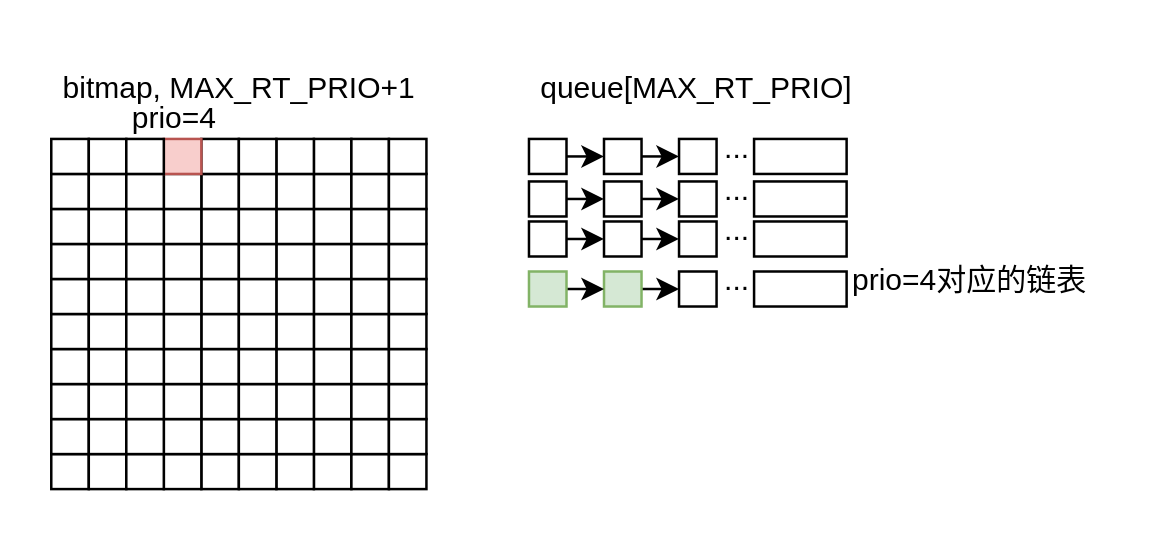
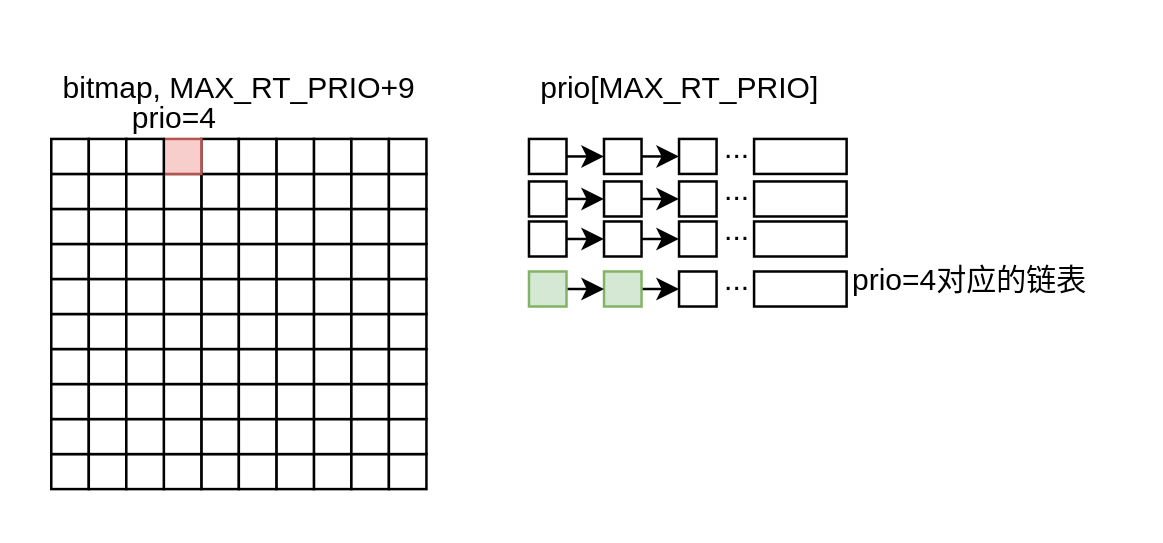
- <mxCell id="133" value="bitmap, MAX_RT_PRIO+1" style="text;whiteSpace=wrap;html=1;" vertex="1" parent="1"><mxGeometry x="23" y="21" width="144.24" height="26.9" as="geometry" /></mxCell>
+ <mxCell id="133" value="bitmap, MAX_RT_PRIO+9" style="text;whiteSpace=wrap;html=1;" vertex="1" parent="1"><mxGeometry x="23" y="21" width="144.24" height="26.9" as="geometry" /></mxCell>
- <mxCell id="132" value="&lt;div data-page-id=&quot;JrYtdICTWoQQcWxY7VRcigc4nzh&quot; data-lark-html-role=&quot;root&quot; data-docx-has-block-data=&quot;false&quot;&gt;&lt;div style=&quot;white-space:pre;&quot; class=&quot;old-record-id-VdFsdmz9joYPzjx7qBIcoSxWnQh&quot;&gt;queue[MAX_RT_PRIO]&lt;/div&gt;&lt;/div&gt;&lt;span data-lark-record-data=&quot;{&amp;quot;rootId&amp;quot;:&amp;quot;JrYtdICTWoQQcWxY7VRcigc4nzh&amp;quot;,&amp;quot;text&amp;quot;:{&amp;quot;initialAttributedTexts&amp;quot;:{&amp;quot;text&amp;quot;:{&amp;quot;0&amp;quot;:&amp;quot;queue[MAX_RT_PRIO]&amp;quot;},&amp;quot;attribs&amp;quot;:{&amp;quot;0&amp;quot;:&amp;quot;*0+i&amp;quot;}},&amp;quot;apool&amp;quot;:{&amp;quot;numToAttrib&amp;quot;:{&amp;quot;0&amp;quot;:[&amp;quot;author&amp;quot;,&amp;quot;7205516225223376900&amp;quot;]},&amp;quot;nextNum&amp;quot;:1}},&amp;quot;type&amp;quot;:&amp;quot;text&amp;quot;,&amp;quot;referenceRecordMap&amp;quot;:{},&amp;quot;extra&amp;quot;:{&amp;quot;channel&amp;quot;:&amp;quot;saas&amp;quot;,&amp;quot;isEqualBlockSelection&amp;quot;:false,&amp;quot;pasteRandomId&amp;quot;:&amp;quot;f726414e-5bf3-4f79-a40a-1cfa38dbd85c&amp;quot;,&amp;quot;mention_page_title&amp;quot;:{},&amp;quot;external_mention_url&amp;quot;:{}},&amp;quot;isKeepQuoteContainer&amp;quot;:false,&amp;quot;isFromCode&amp;quot;:true,&amp;quot;selection&amp;quot;:[{&amp;quot;id&amp;quot;:259,&amp;quot;type&amp;quot;:&amp;quot;text&amp;quot;,&amp;quot;selection&amp;quot;:{&amp;quot;start&amp;quot;:209,&amp;quot;end&amp;quot;:227},&amp;quot;recordId&amp;quot;:&amp;quot;VdFsdmz9joYPzjx7qBIcoSxWnQh&amp;quot;}],&amp;quot;payloadMap&amp;quot;:{},&amp;quot;isCut&amp;quot;:false}&quot; data-lark-record-format=&quot;docx/text&quot; class=&quot;lark-record-clipboard&quot;&gt;&lt;/span&gt;" style="text;whiteSpace=wrap;html=1;" vertex="1" parent="1"><mxGeometry x="213.5" y="20.9" width="130" height="27" as="geometry" /></mxCell>
+ <mxCell id="132" value="&lt;div data-page-id=&quot;JrYtdICTWoQQcWxY7VRcigc4nzh&quot; data-lark-html-role=&quot;root&quot; data-docx-has-block-data=&quot;false&quot;&gt;&lt;div style=&quot;white-space:pre;&quot; class=&quot;old-record-id-VdFsdmz9joYPzjx7qBIcoSxWnQh&quot;&gt;prio[MAX_RT_PRIO]&lt;/div&gt;&lt;/div&gt;&lt;span data-lark-record-data=&quot;{&amp;quot;rootId&amp;quot;:&amp;quot;JrYtdICTWoQQcWxY7VRcigc4nzh&amp;quot;,&amp;quot;text&amp;quot;:{&amp;quot;initialAttributedTexts&amp;quot;:{&amp;quot;text&amp;quot;:{&amp;quot;0&amp;quot;:&amp;quot;queue[MAX_RT_PRIO]&amp;quot;},&amp;quot;attribs&amp;quot;:{&amp;quot;0&amp;quot;:&amp;quot;*0+i&amp;quot;}},&amp;quot;apool&amp;quot;:{&amp;quot;numToAttrib&amp;quot;:{&amp;quot;0&amp;quot;:[&amp;quot;author&amp;quot;,&amp;quot;7205516225223376900&amp;quot;]},&amp;quot;nextNum&amp;quot;:1}},&amp;quot;type&amp;quot;:&amp;quot;text&amp;quot;,&amp;quot;referenceRecordMap&amp;quot;:{},&amp;quot;extra&amp;quot;:{&amp;quot;channel&amp;quot;:&amp;quot;saas&amp;quot;,&amp;quot;isEqualBlockSelection&amp;quot;:false,&amp;quot;pasteRandomId&amp;quot;:&amp;quot;f726414e-5bf3-4f79-a40a-1cfa38dbd85c&amp;quot;,&amp;quot;mention_page_title&amp;quot;:{},&amp;quot;external_mention_url&amp;quot;:{}},&amp;quot;isKeepQuoteContainer&amp;quot;:false,&amp;quot;isFromCode&amp;quot;:true,&amp;quot;selection&amp;quot;:[{&amp;quot;id&amp;quot;:259,&amp;quot;type&amp;quot;:&amp;quot;text&amp;quot;,&amp;quot;selection&amp;quot;:{&amp;quot;start&amp;quot;:209,&amp;quot;end&amp;quot;:227},&amp;quot;recordId&amp;quot;:&amp;quot;VdFsdmz9joYPzjx7qBIcoSxWnQh&amp;quot;}],&amp;quot;payloadMap&amp;quot;:{},&amp;quot;isCut&amp;quot;:false}&quot; data-lark-record-format=&quot;docx/text&quot; class=&quot;lark-record-clipboard&quot;&gt;&lt;/span&gt;" style="text;whiteSpace=wrap;html=1;" vertex="1" parent="1"><mxGeometry x="213.5" y="20.9" width="130" height="27" as="geometry" /></mxCell>
